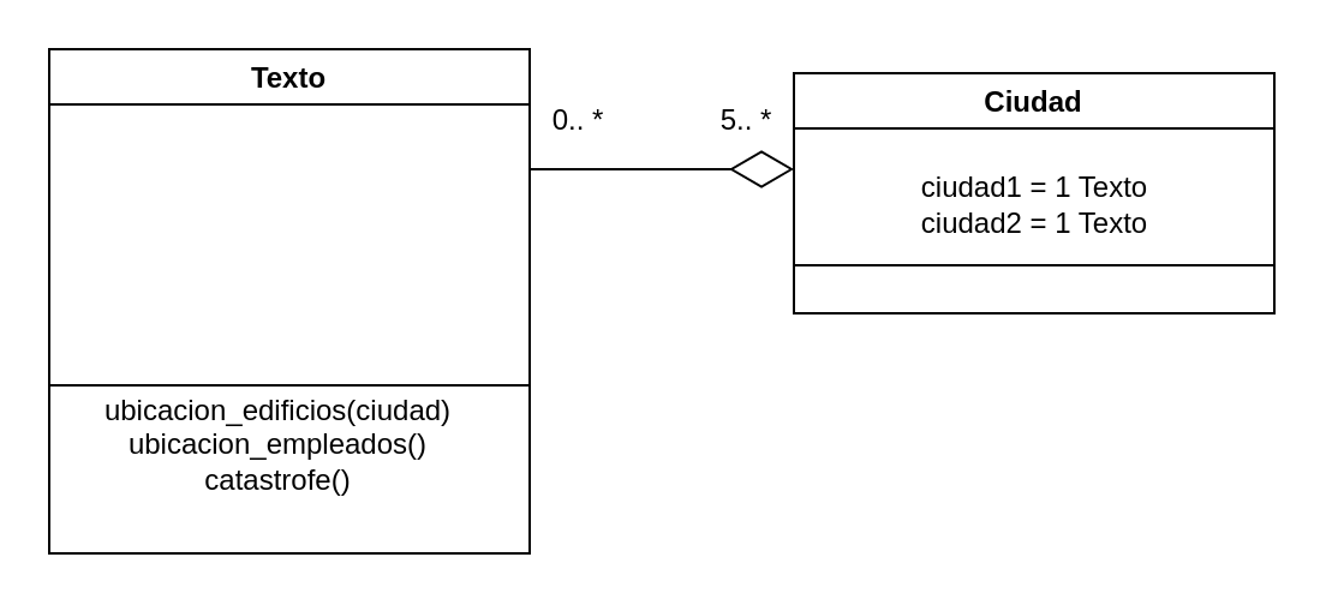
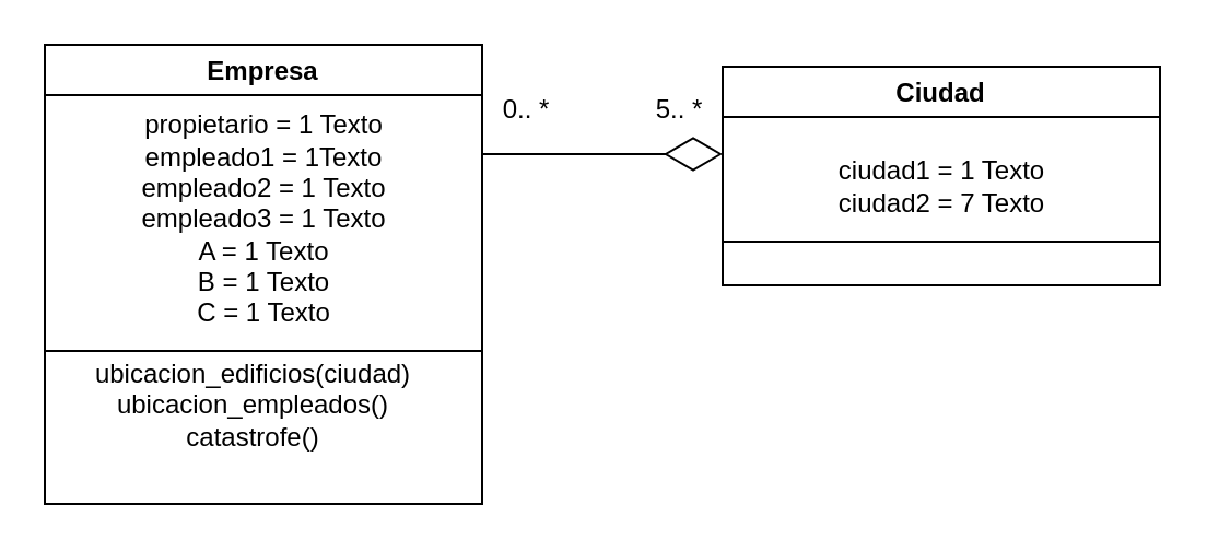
- <mxCell id="2" value="Texto" style="swimlane;" vertex="1" parent="1"><mxGeometry x="20" y="20" width="200" height="210" as="geometry" /></mxCell>
+ <mxCell id="2" value="Empresa" style="swimlane;" vertex="1" parent="1"><mxGeometry x="20" y="20" width="200" height="210" as="geometry" /></mxCell>
- <mxCell id="7" value="ciudad1 = 1 Texto&lt;br&gt;ciudad2 = 1 Texto" style="text;html=1;align=center;verticalAlign=middle;resizable=0;points=[];autosize=1;strokeColor=none;fillColor=none;" vertex="1" parent="6"><mxGeometry x="45" y="40" width="110" height="30" as="geometry" /></mxCell>
+ <mxCell id="7" value="ciudad1 = 1 Texto&lt;br&gt;ciudad2 = 7 Texto" style="text;html=1;align=center;verticalAlign=middle;resizable=0;points=[];autosize=1;strokeColor=none;fillColor=none;" vertex="1" parent="6"><mxGeometry x="45" y="40" width="110" height="30" as="geometry" /></mxCell>
+ <mxCell id="3" value="propietario = 1 Texto&lt;br&gt;empleado1 = 1Texto&lt;br&gt;empleado2 = 1 Texto&lt;br&gt;empleado3 = 1 Texto&lt;br&gt;A = 1 Texto&lt;br&gt;B = 1 Texto&lt;br&gt;C = 1 Texto" style="text;html=1;align=center;verticalAlign=middle;resizable=0;points=[];autosize=1;strokeColor=none;fillColor=none;" vertex="1" parent="2"><mxGeometry x="35" y="30" width="130" height="100" as="geometry" /></mxCell>
